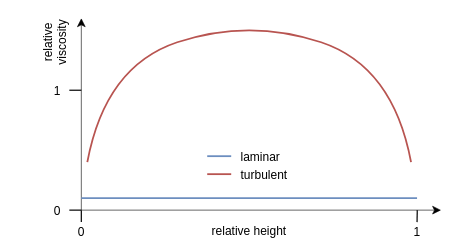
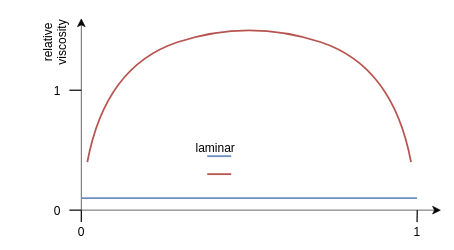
- <mxCell id="15" value="laminar" style="text;html=1;strokeColor=none;fillColor=none;align=left;verticalAlign=middle;whiteSpace=wrap;rounded=0;fontSize=20;" parent="1" vertex="1"><mxGeometry x="399" y="240" width="86" height="20" as="geometry" /></mxCell>
+ <mxCell id="15" value="laminar" style="text;html=1;strokeColor=none;fillColor=none;align=left;verticalAlign=middle;whiteSpace=wrap;rounded=0;fontSize=20;" parent="1" vertex="1"><mxGeometry x="324" y="225" width="86" height="20" as="geometry" /></mxCell>
- <mxCell id="16" value="turbulent" style="text;html=1;strokeColor=none;fillColor=none;align=left;verticalAlign=middle;whiteSpace=wrap;rounded=0;fontSize=20;" parent="1" vertex="1"><mxGeometry x="399" y="270" width="86" height="20" as="geometry" /></mxCell>
- <mxCell id="5" value="relative height" style="text;html=1;strokeColor=none;fillColor=none;align=center;verticalAlign=middle;whiteSpace=wrap;rounded=0;fontSize=20;" parent="1" vertex="1"><mxGeometry x="345" y="364" width="140" height="20" as="geometry" /></mxCell>
